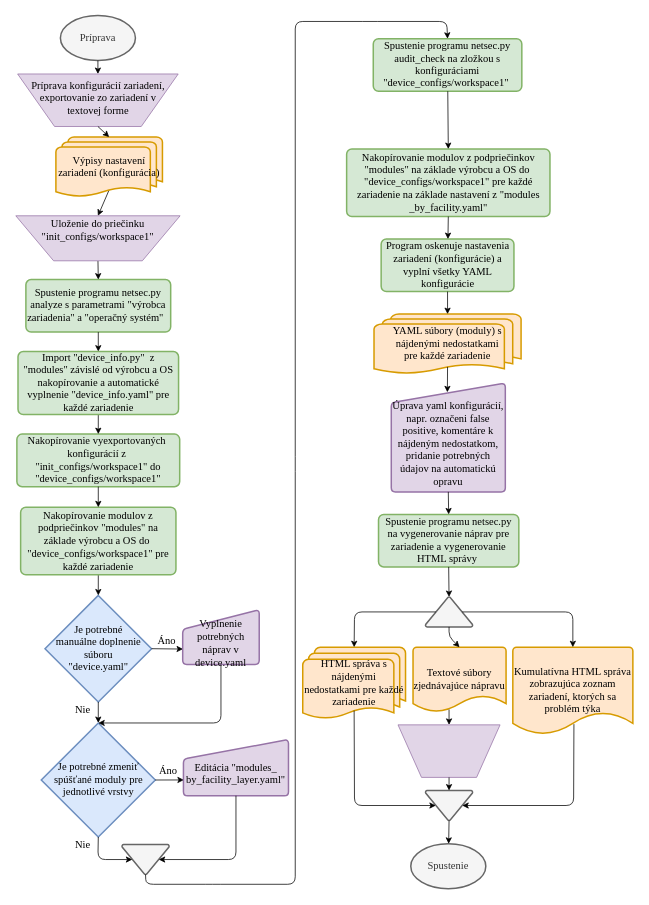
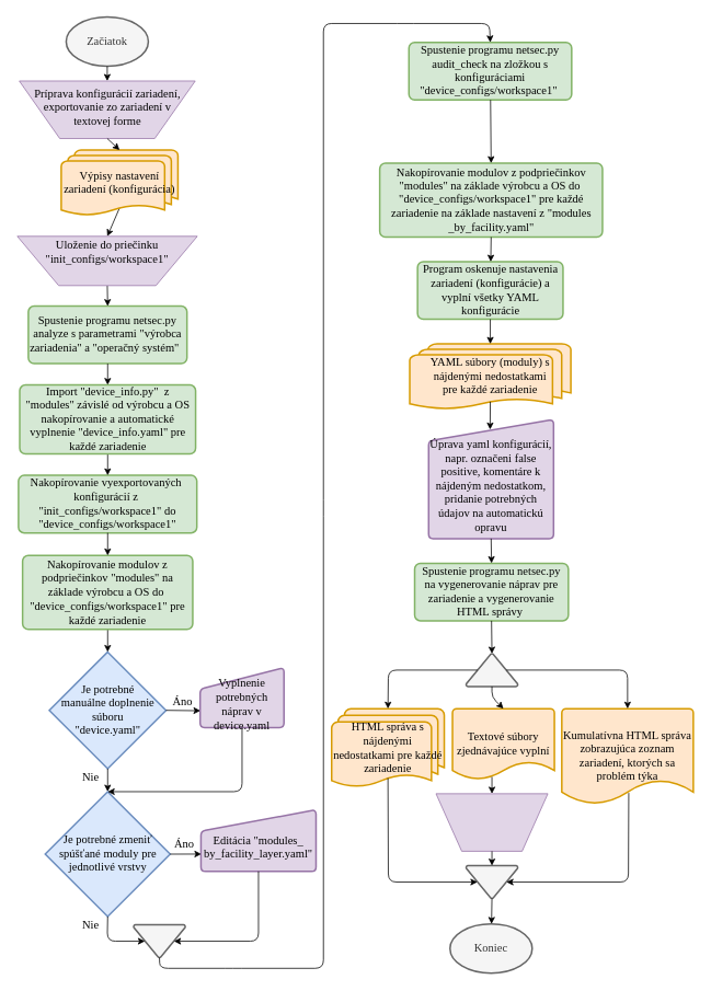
- <mxCell id="2" value="Príprava" style="strokeWidth=2;html=1;shape=mxgraph.flowchart.start_1;whiteSpace=wrap;fontFamily=Vafle VUT;fillColor=#f5f5f5;strokeColor=#666666;fontColor=#333333;fontSize=14;" parent="1" vertex="1"><mxGeometry x="80" y="20" width="100" height="60" as="geometry" /></mxCell>
+ <mxCell id="2" value="Začiatok" style="strokeWidth=2;html=1;shape=mxgraph.flowchart.start_1;whiteSpace=wrap;fontFamily=Vafle VUT;fillColor=#f5f5f5;strokeColor=#666666;fontColor=#333333;fontSize=14;" parent="1" vertex="1"><mxGeometry x="80" y="20" width="100" height="60" as="geometry" /></mxCell>
- <mxCell id="35" value="Textové súbory zjednávajúce nápravu" style="strokeWidth=2;html=1;shape=mxgraph.flowchart.document2;whiteSpace=wrap;size=0.25;fontFamily=Vafle VUT;fillColor=#ffe6cc;strokeColor=#d79b00;fontSize=14;" parent="1" vertex="1"><mxGeometry x="550" y="862" width="124" height="86" as="geometry" /></mxCell>
+ <mxCell id="35" value="Textové súbory zjednávajúce vyplní" style="strokeWidth=2;html=1;shape=mxgraph.flowchart.document2;whiteSpace=wrap;size=0.25;fontFamily=Vafle VUT;fillColor=#ffe6cc;strokeColor=#d79b00;fontSize=14;" parent="1" vertex="1"><mxGeometry x="550" y="862" width="124" height="86" as="geometry" /></mxCell>
- <mxCell id="36" value="Spustenie" style="strokeWidth=2;html=1;shape=mxgraph.flowchart.start_1;whiteSpace=wrap;fontFamily=Vafle VUT;fillColor=#f5f5f5;strokeColor=#666666;fontColor=#333333;fontSize=14;" parent="1" vertex="1"><mxGeometry x="547" y="1124" width="100" height="60" as="geometry" /></mxCell>
+ <mxCell id="36" value="Koniec" style="strokeWidth=2;html=1;shape=mxgraph.flowchart.start_1;whiteSpace=wrap;fontFamily=Vafle VUT;fillColor=#f5f5f5;strokeColor=#666666;fontColor=#333333;fontSize=14;" parent="1" vertex="1"><mxGeometry x="547" y="1124" width="100" height="60" as="geometry" /></mxCell>
